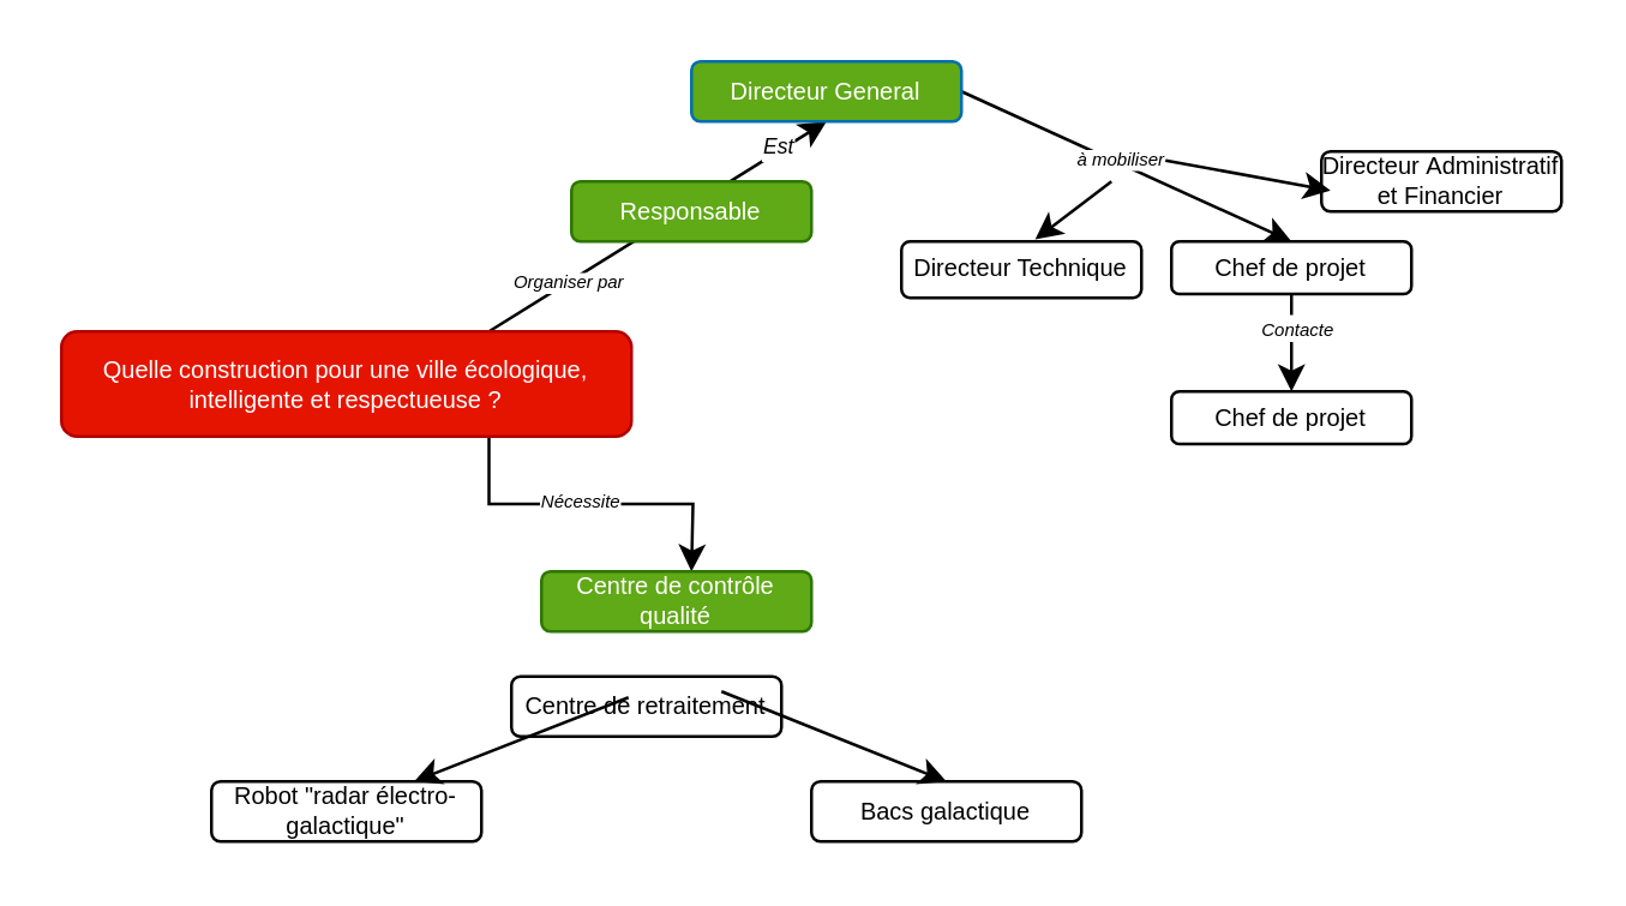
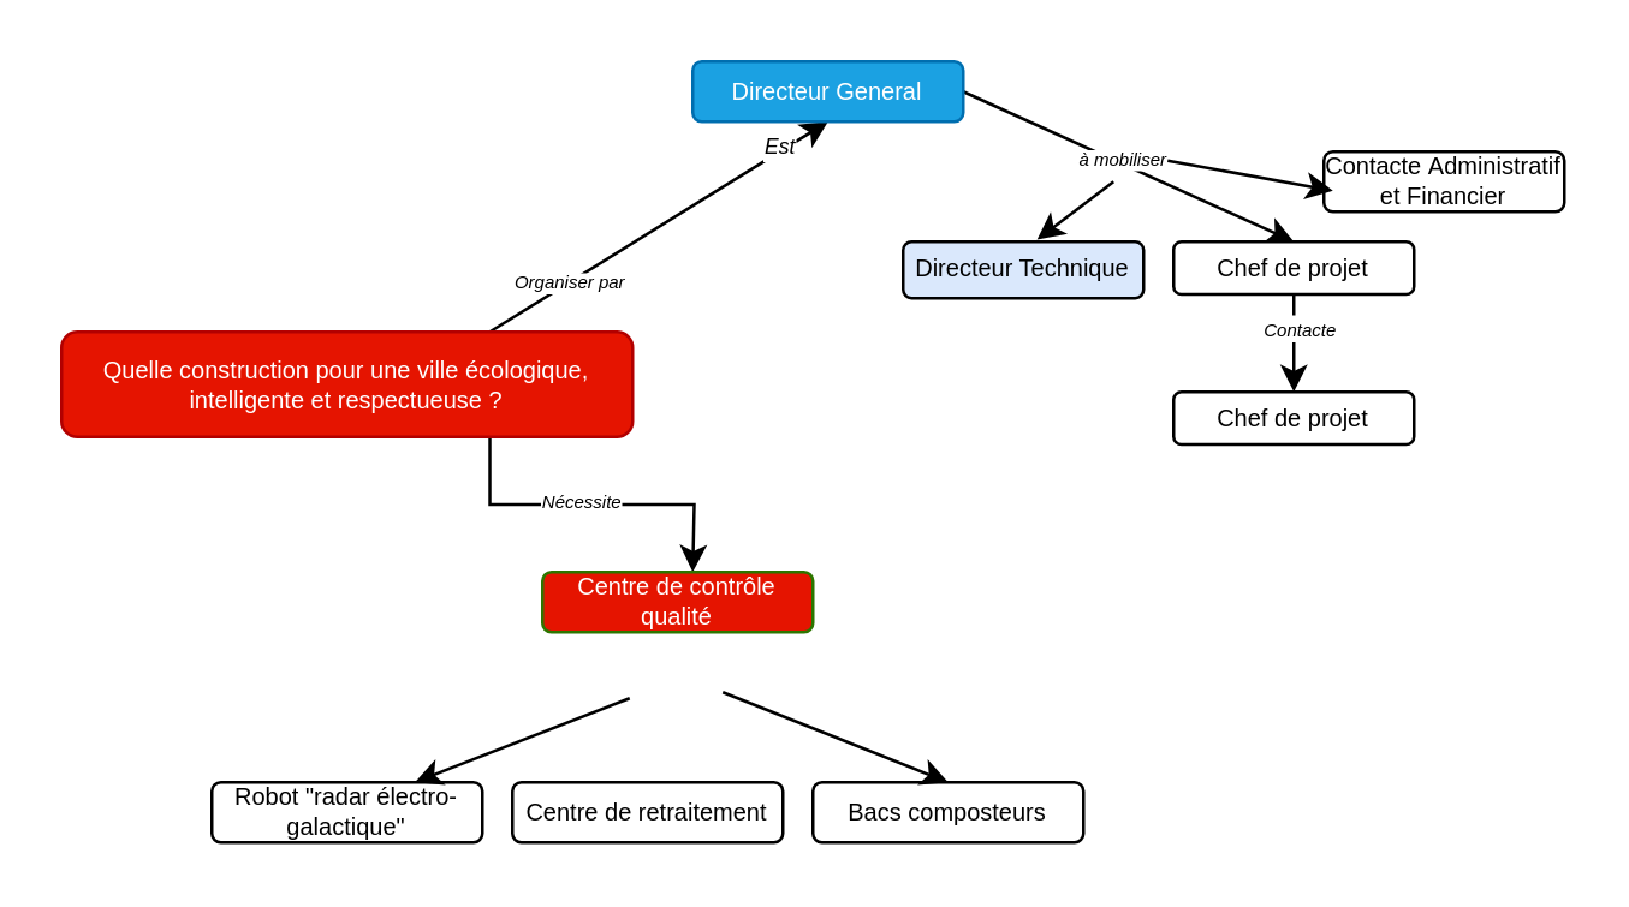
- <mxCell id="11" value="Directeur General" style="rounded=1;whiteSpace=wrap;html=1;shadow=0;fillColor=#60a917;fontColor=#ffffff;strokeColor=#006EAF;fontSize=8;" vertex="1" parent="1"><mxGeometry x="230" y="20" width="90" height="20" as="geometry" /></mxCell>
+ <mxCell id="11" value="Directeur General" style="rounded=1;whiteSpace=wrap;html=1;shadow=0;fillColor=#1ba1e2;fontColor=#ffffff;strokeColor=#006EAF;fontSize=8;" vertex="1" parent="1"><mxGeometry x="230" y="20" width="90" height="20" as="geometry" /></mxCell>
- <mxCell id="15" value="Directeur&amp;nbsp;Administratif et Financier" style="rounded=1;whiteSpace=wrap;html=1;shadow=0;fontSize=8;" vertex="1" parent="1"><mxGeometry x="440" y="50" width="80" height="20" as="geometry" /></mxCell>
+ <mxCell id="15" value="Contacte&amp;nbsp;Administratif et Financier" style="rounded=1;whiteSpace=wrap;html=1;shadow=0;fontSize=8;" vertex="1" parent="1"><mxGeometry x="440" y="50" width="80" height="20" as="geometry" /></mxCell>
- <mxCell id="8" value="Responsable" style="rounded=1;whiteSpace=wrap;html=1;shadow=0;fillColor=#60a917;fontColor=#ffffff;strokeColor=#2D7600;fontSize=8;" vertex="1" parent="1"><mxGeometry x="190" y="60" width="80" height="20" as="geometry" /></mxCell>
- <mxCell id="18" value="Directeur Technique" style="rounded=1;whiteSpace=wrap;html=1;shadow=0;fontSize=8;" vertex="1" parent="1"><mxGeometry x="300" y="80" width="80" height="18.75" as="geometry" /></mxCell>
+ <mxCell id="18" value="Directeur Technique" style="rounded=1;whiteSpace=wrap;html=1;shadow=0;fontSize=8;fillColor=#dae8fc;" vertex="1" parent="1"><mxGeometry x="300" y="80" width="80" height="18.75" as="geometry" /></mxCell>
- <mxCell id="20" value="Centre de contrôle qualité" style="rounded=1;whiteSpace=wrap;html=1;shadow=0;fontSize=8;fillColor=#60a917;fontColor=#ffffff;strokeColor=#2D7600;" vertex="1" parent="1"><mxGeometry x="180" y="190" width="90" height="20" as="geometry" /></mxCell>
+ <mxCell id="20" value="Centre de contrôle qualité" style="rounded=1;whiteSpace=wrap;html=1;shadow=0;fontSize=8;fillColor=#e51400;fontColor=#ffffff;strokeColor=#2D7600;" vertex="1" parent="1"><mxGeometry x="180" y="190" width="90" height="20" as="geometry" /></mxCell>
- <mxCell id="22" value="Centre de retraitement" style="rounded=1;whiteSpace=wrap;html=1;shadow=0;fontSize=8;" vertex="1" parent="1"><mxGeometry x="170" y="225" width="90" height="20" as="geometry" /></mxCell>
+ <mxCell id="22" value="Centre de retraitement" style="rounded=1;whiteSpace=wrap;html=1;shadow=0;fontSize=8;" vertex="1" parent="1"><mxGeometry x="170" y="260" width="90" height="20" as="geometry" /></mxCell>
- <mxCell id="23" value="Bacs galactique" style="rounded=1;whiteSpace=wrap;html=1;shadow=0;fontSize=8;" vertex="1" parent="1"><mxGeometry x="270" y="260" width="90" height="20" as="geometry" /></mxCell>
+ <mxCell id="23" value="Bacs composteurs" style="rounded=1;whiteSpace=wrap;html=1;shadow=0;fontSize=8;" vertex="1" parent="1"><mxGeometry x="270" y="260" width="90" height="20" as="geometry" /></mxCell>
